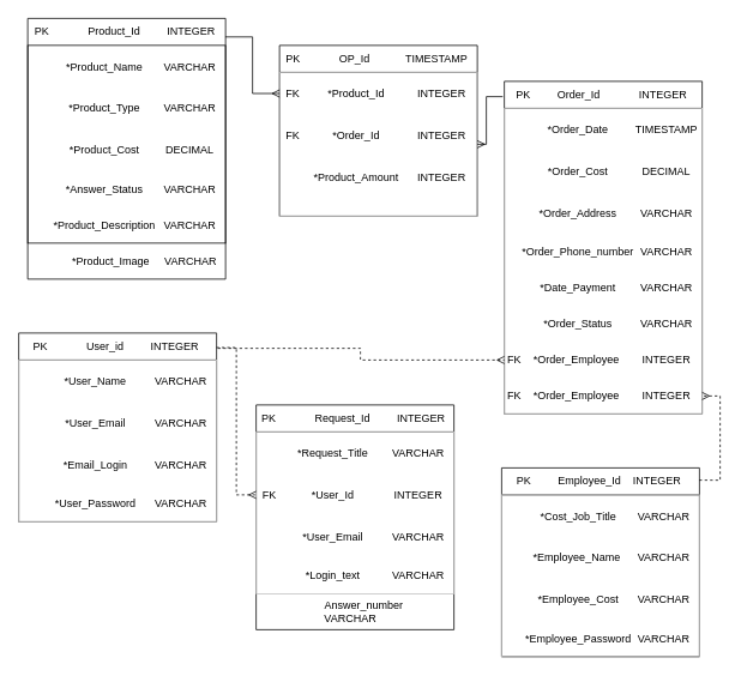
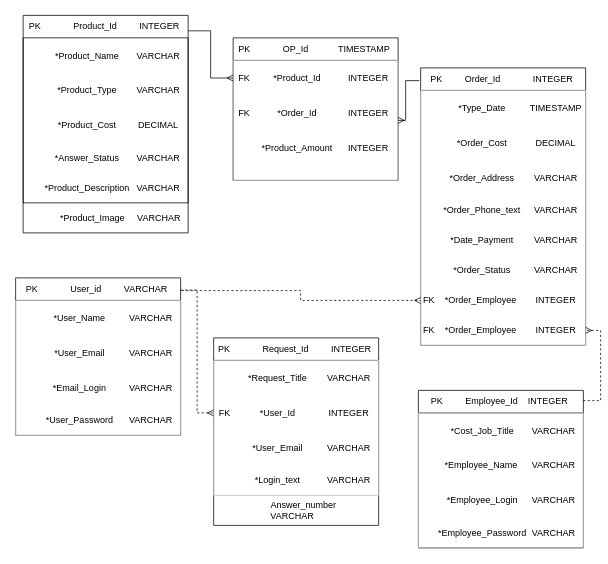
- <mxCell id="24" value="*Order_Date" style="connectable=0;recursiveResize=0;strokeColor=none;fillColor=none;align=center;whiteSpace=wrap;html=1;" vertex="1" parent="22"><mxGeometry x="23" width="118" height="47" as="geometry"><mxRectangle width="118" height="47" as="alternateBounds" /></mxGeometry></mxCell>
+ <mxCell id="24" value="*Type_Date" style="connectable=0;recursiveResize=0;strokeColor=none;fillColor=none;align=center;whiteSpace=wrap;html=1;" vertex="1" parent="22"><mxGeometry x="23" width="118" height="47" as="geometry"><mxRectangle width="118" height="47" as="alternateBounds" /></mxGeometry></mxCell>
- <mxCell id="36" value="&lt;div style=&quot;text-align: left;&quot;&gt;&lt;span style=&quot;background-color: initial;&quot;&gt;*Order_Phone_number&lt;/span&gt;&lt;/div&gt;" style="connectable=0;recursiveResize=0;strokeColor=none;fillColor=none;align=center;whiteSpace=wrap;html=1;" vertex="1" parent="34"><mxGeometry x="23" width="118" height="40" as="geometry"><mxRectangle width="118" height="40" as="alternateBounds" /></mxGeometry></mxCell>
+ <mxCell id="36" value="&lt;div style=&quot;text-align: left;&quot;&gt;&lt;span style=&quot;background-color: initial;&quot;&gt;*Order_Phone_text&lt;/span&gt;&lt;/div&gt;" style="connectable=0;recursiveResize=0;strokeColor=none;fillColor=none;align=center;whiteSpace=wrap;html=1;" vertex="1" parent="34"><mxGeometry x="23" width="118" height="40" as="geometry"><mxRectangle width="118" height="40" as="alternateBounds" /></mxGeometry></mxCell>
- <mxCell id="2" value="&amp;nbsp;PK&amp;nbsp; &amp;nbsp; &amp;nbsp; &amp;nbsp; &amp;nbsp; &amp;nbsp; &amp;nbsp;User_id&amp;nbsp; &amp;nbsp; &amp;nbsp; &amp;nbsp; &amp;nbsp;INTEGER&amp;nbsp;&amp;nbsp;" style="swimlane;fontStyle=0;childLayout=stackLayout;horizontal=1;startSize=30;horizontalStack=0;resizeParent=1;resizeParentMax=0;resizeLast=0;collapsible=1;marginBottom=0;whiteSpace=wrap;html=1;" vertex="1" parent="1"><mxGeometry x="20" y="370" width="220" height="210.0" as="geometry" /></mxCell>
+ <mxCell id="2" value="&amp;nbsp;PK&amp;nbsp; &amp;nbsp; &amp;nbsp; &amp;nbsp; &amp;nbsp; &amp;nbsp; &amp;nbsp;User_id&amp;nbsp; &amp;nbsp; &amp;nbsp; &amp;nbsp; &amp;nbsp;VARCHAR&amp;nbsp;&amp;nbsp;" style="swimlane;fontStyle=0;childLayout=stackLayout;horizontal=1;startSize=30;horizontalStack=0;resizeParent=1;resizeParentMax=0;resizeLast=0;collapsible=1;marginBottom=0;whiteSpace=wrap;html=1;" vertex="1" parent="1"><mxGeometry x="20" y="370" width="220" height="210.0" as="geometry" /></mxCell>
- <mxCell id="89" value="*Employee&lt;span style=&quot;border-color: var(--border-color); text-align: left; line-height: 12.84px;&quot;&gt;_Cost&lt;/span&gt;" style="connectable=0;recursiveResize=0;strokeColor=none;fillColor=none;align=center;whiteSpace=wrap;html=1;" vertex="1" parent="87"><mxGeometry x="30" width="111" height="47" as="geometry"><mxRectangle width="111" height="47" as="alternateBounds" /></mxGeometry></mxCell>
+ <mxCell id="89" value="*Employee&lt;span style=&quot;border-color: var(--border-color); text-align: left; line-height: 12.84px;&quot;&gt;_Login&lt;/span&gt;" style="connectable=0;recursiveResize=0;strokeColor=none;fillColor=none;align=center;whiteSpace=wrap;html=1;" vertex="1" parent="87"><mxGeometry x="30" width="111" height="47" as="geometry"><mxRectangle width="111" height="47" as="alternateBounds" /></mxGeometry></mxCell>
